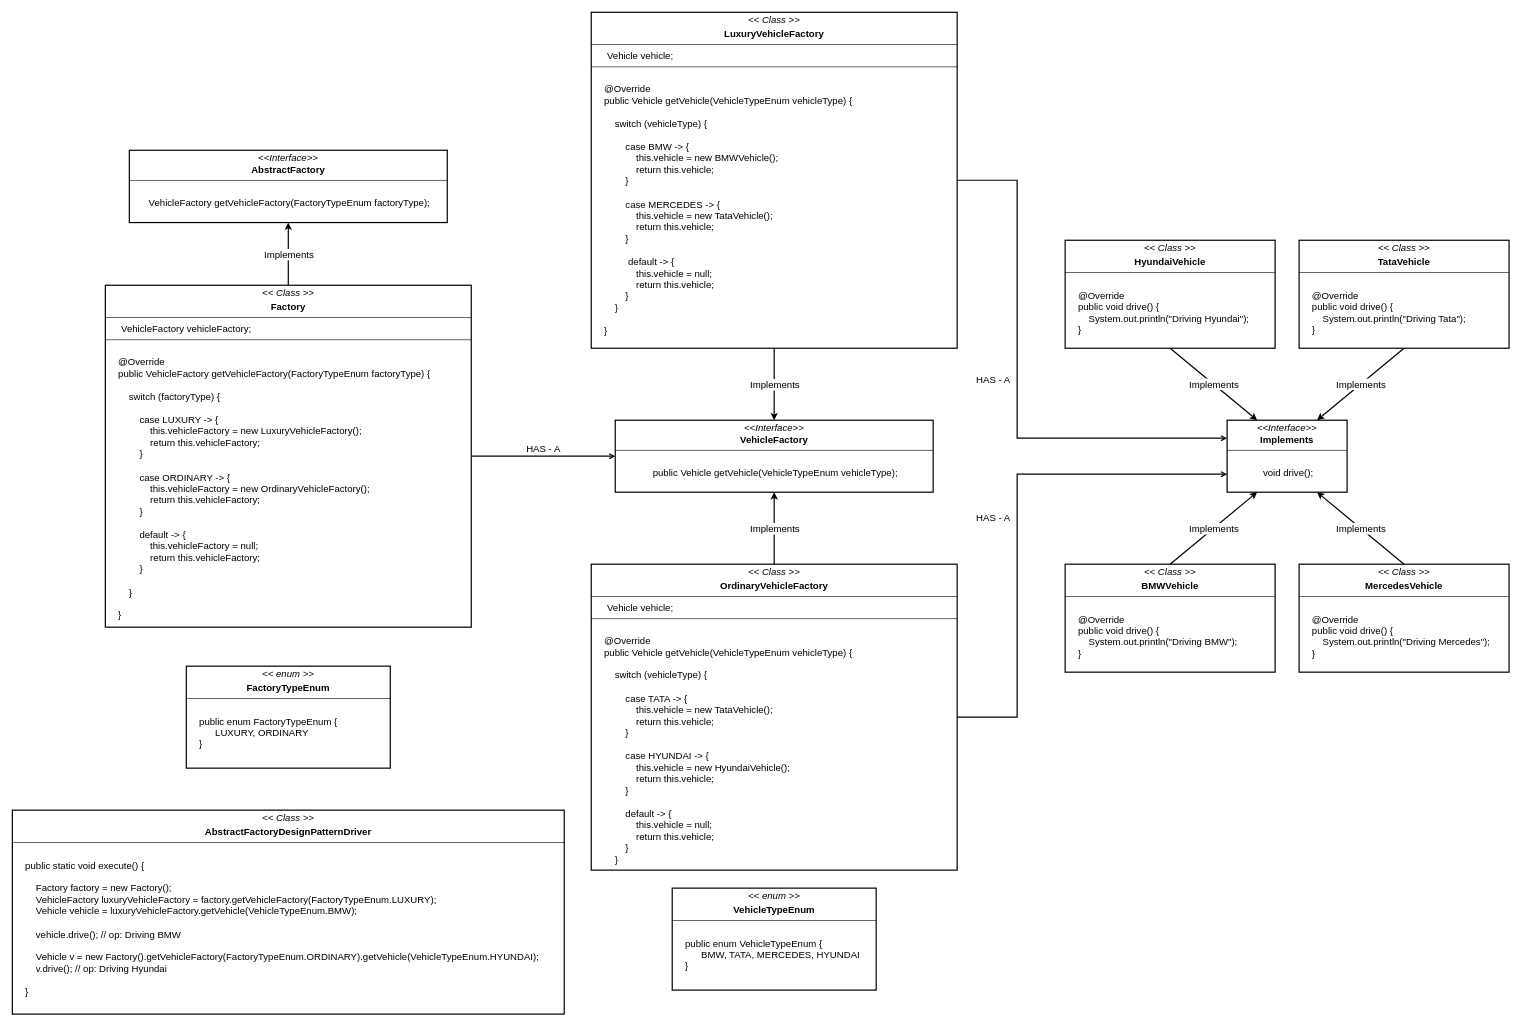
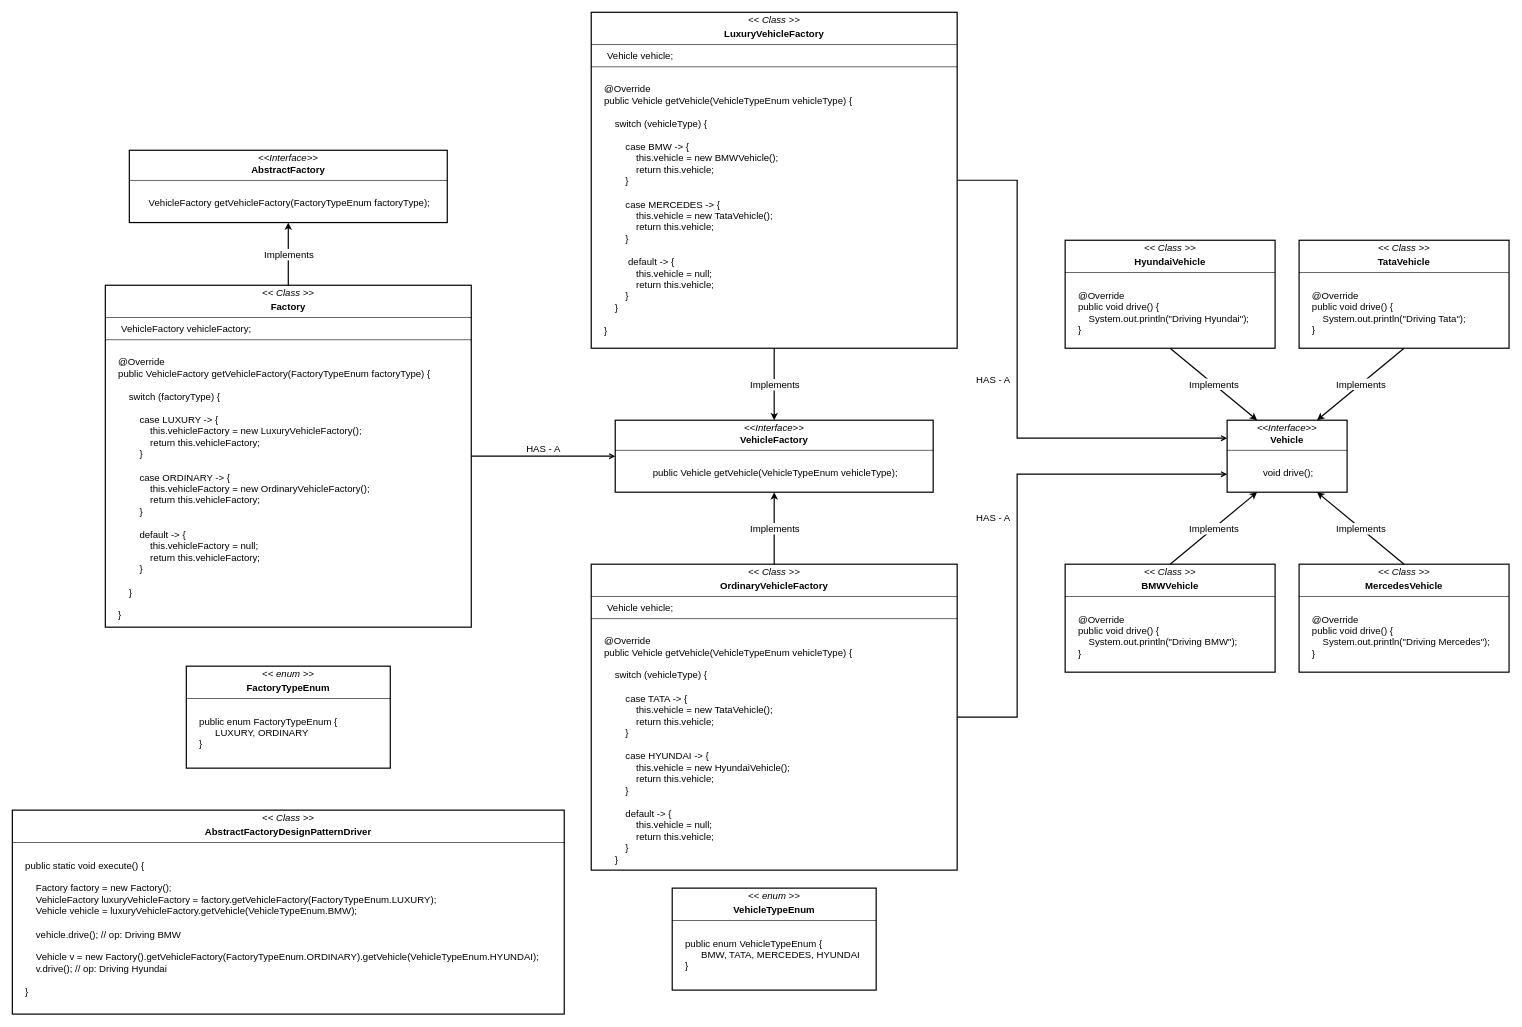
- <mxCell id="11" value="&lt;p style=&quot;margin: 4px 0px 0px; text-align: center;&quot;&gt;&lt;font style=&quot;&quot;&gt;&lt;i style=&quot;font-size: 16px;&quot;&gt;&amp;lt;&amp;lt;Interface&amp;gt;&amp;gt;&lt;/i&gt;&lt;br&gt;&lt;span style=&quot;font-size: 16px;&quot;&gt;&lt;b&gt;Implements&lt;/b&gt;&lt;/span&gt;&lt;br&gt;&lt;/font&gt;&lt;/p&gt;&lt;hr size=&quot;1&quot; style=&quot;border-style: solid; font-size: 16px;&quot;&gt;&lt;p style=&quot;margin: 0px 0px 0px 4px; text-align: center;&quot;&gt;&lt;span style=&quot;font-size: 16px;&quot;&gt;&lt;br&gt;&lt;/span&gt;&lt;/p&gt;&lt;p style=&quot;margin: 0px 0px 0px 4px; text-align: center;&quot;&gt;&lt;span style=&quot;font-size: 16px;&quot;&gt;void drive();&lt;/span&gt;&lt;br&gt;&lt;/p&gt;" style="verticalAlign=top;align=left;overflow=fill;html=1;whiteSpace=wrap;strokeWidth=2;" vertex="1" parent="1"><mxGeometry x="2045" y="700" width="200" height="120" as="geometry" /></mxCell>
+ <mxCell id="11" value="&lt;p style=&quot;margin: 4px 0px 0px; text-align: center;&quot;&gt;&lt;font style=&quot;&quot;&gt;&lt;i style=&quot;font-size: 16px;&quot;&gt;&amp;lt;&amp;lt;Interface&amp;gt;&amp;gt;&lt;/i&gt;&lt;br&gt;&lt;span style=&quot;font-size: 16px;&quot;&gt;&lt;b&gt;Vehicle&lt;/b&gt;&lt;/span&gt;&lt;br&gt;&lt;/font&gt;&lt;/p&gt;&lt;hr size=&quot;1&quot; style=&quot;border-style: solid; font-size: 16px;&quot;&gt;&lt;p style=&quot;margin: 0px 0px 0px 4px; text-align: center;&quot;&gt;&lt;span style=&quot;font-size: 16px;&quot;&gt;&lt;br&gt;&lt;/span&gt;&lt;/p&gt;&lt;p style=&quot;margin: 0px 0px 0px 4px; text-align: center;&quot;&gt;&lt;span style=&quot;font-size: 16px;&quot;&gt;void drive();&lt;/span&gt;&lt;br&gt;&lt;/p&gt;" style="verticalAlign=top;align=left;overflow=fill;html=1;whiteSpace=wrap;strokeWidth=2;" vertex="1" parent="1"><mxGeometry x="2045" y="700" width="200" height="120" as="geometry" /></mxCell>
